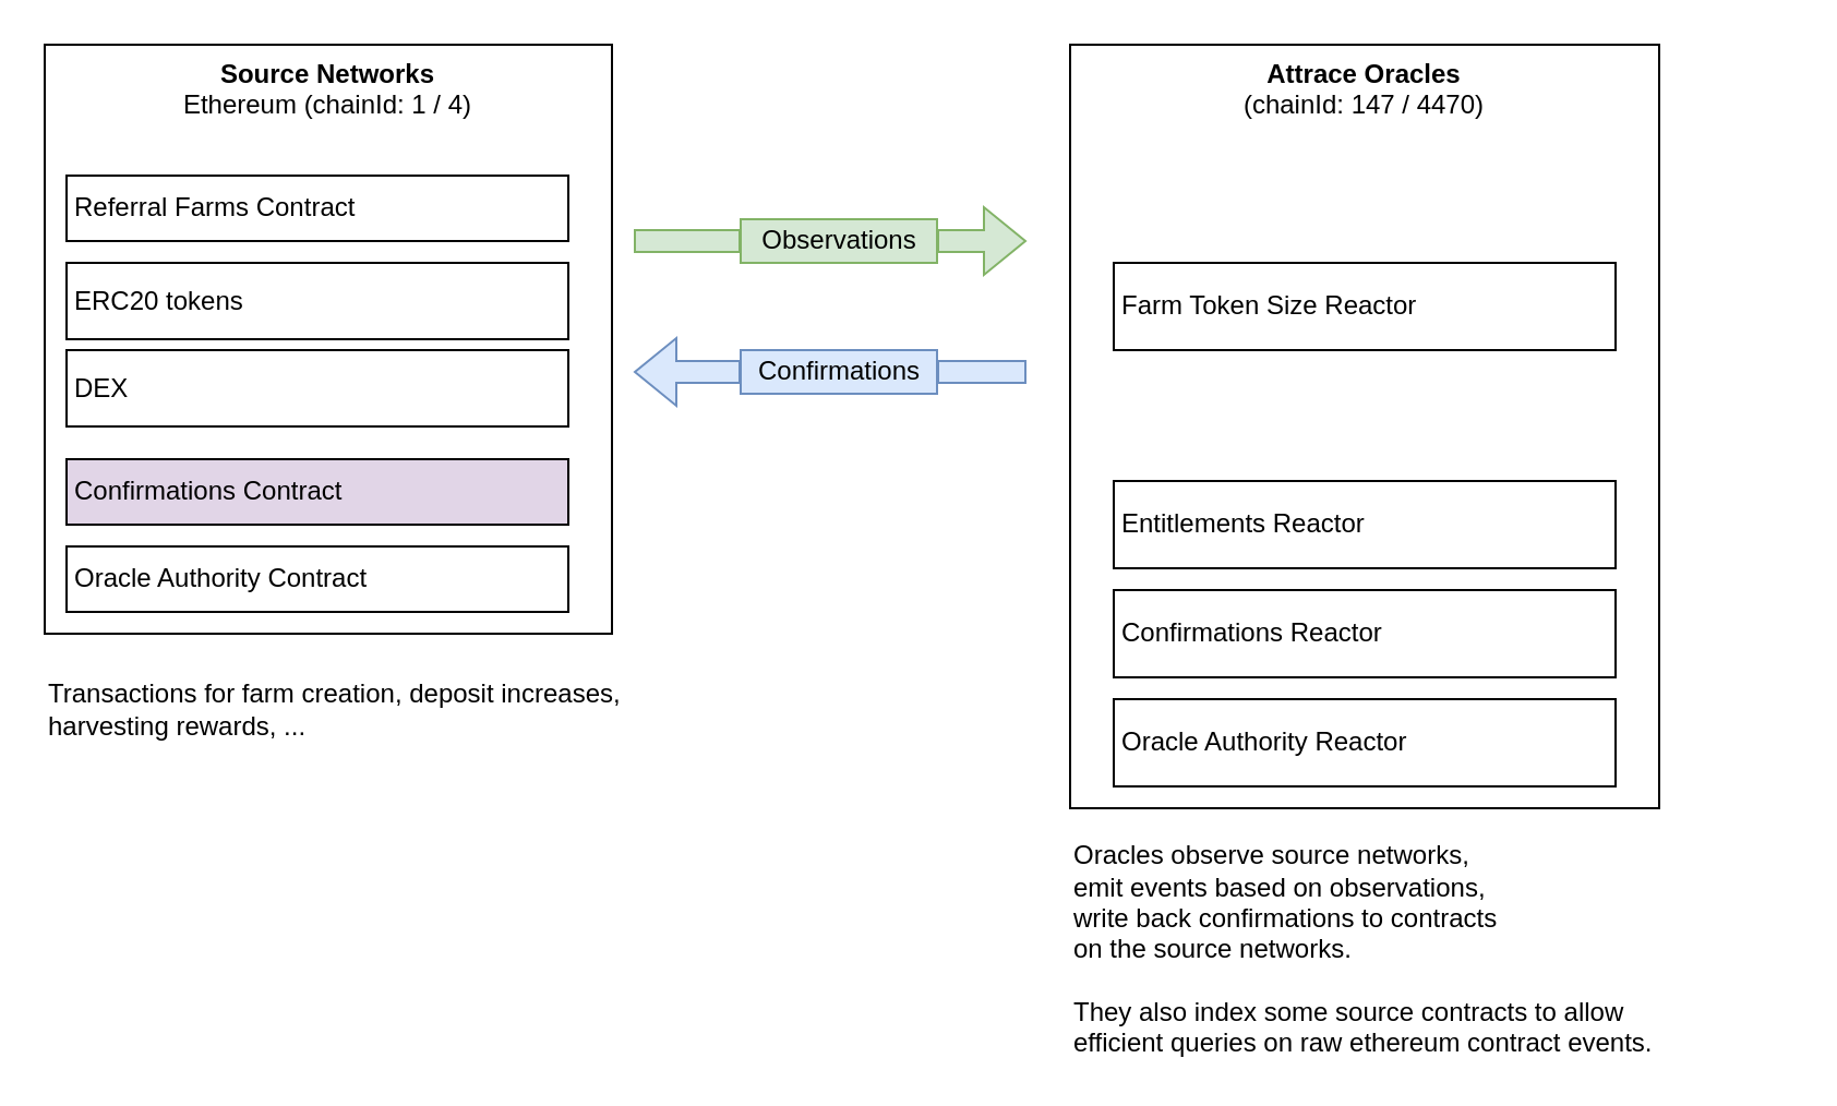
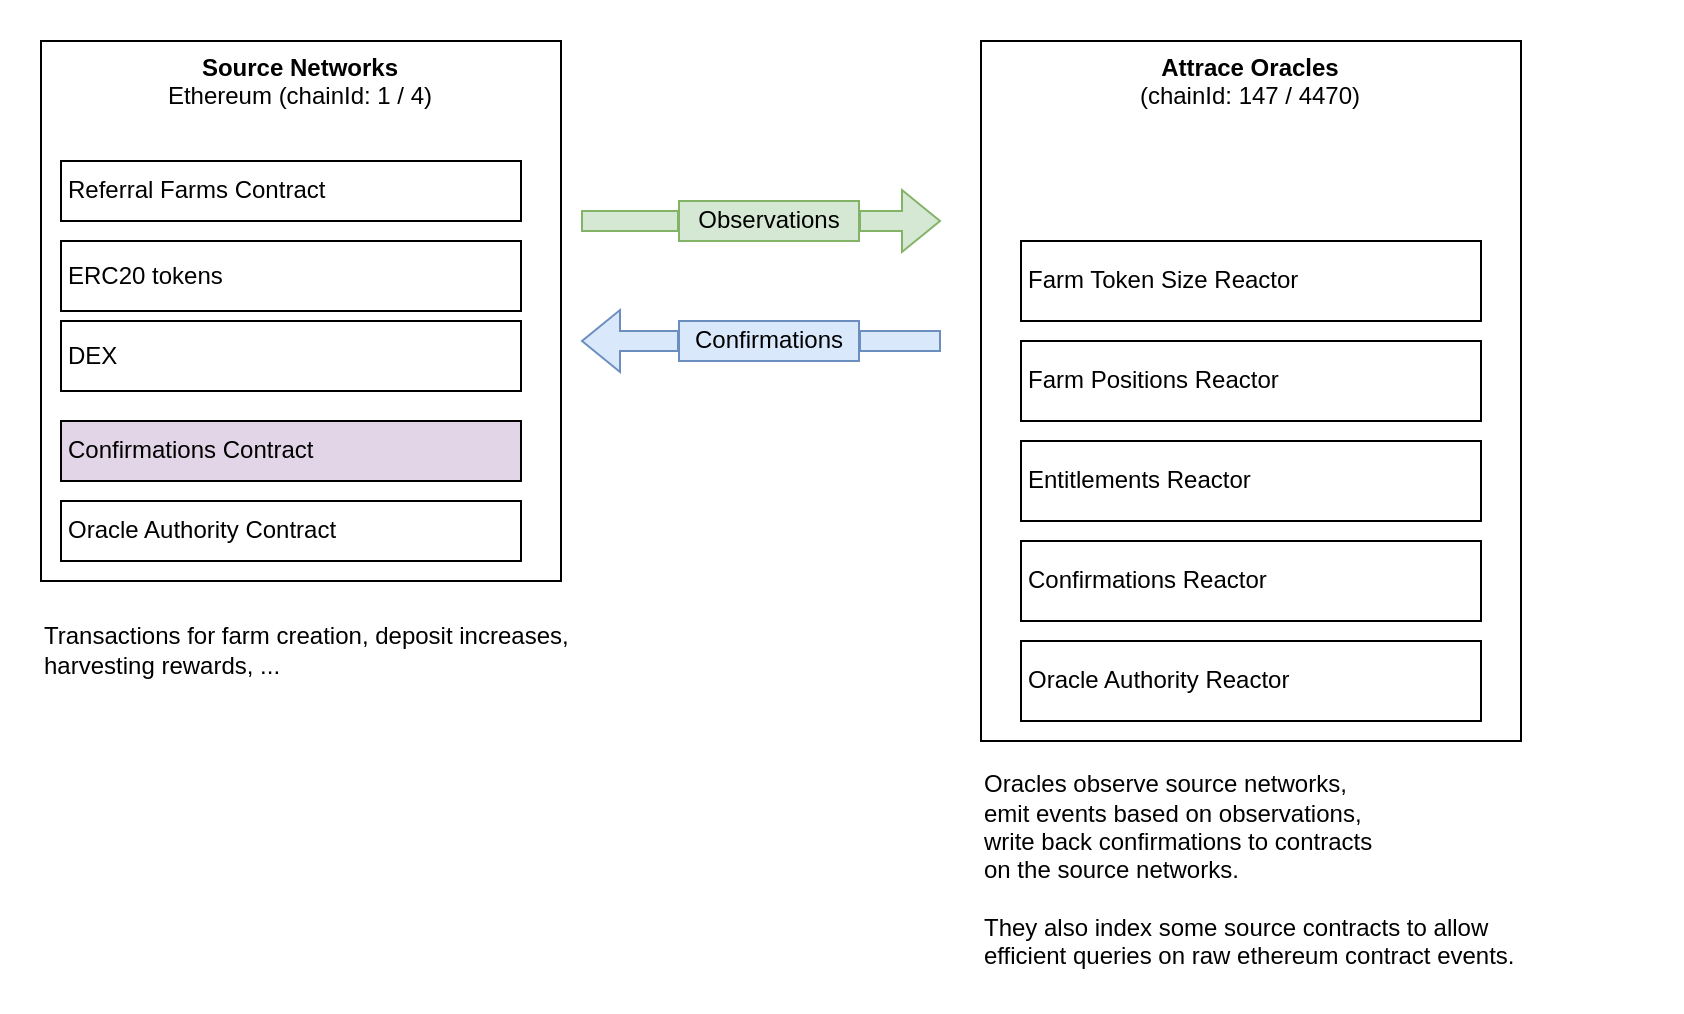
+ <mxCell id="20" value="&lt;span&gt;Farm Positions Reactor&lt;/span&gt;" style="rounded=0;whiteSpace=wrap;html=1;align=left;fontStyle=0;spacingLeft=2;" vertex="1" parent="1"><mxGeometry x="510" y="170" width="230" height="40" as="geometry" /></mxCell>
